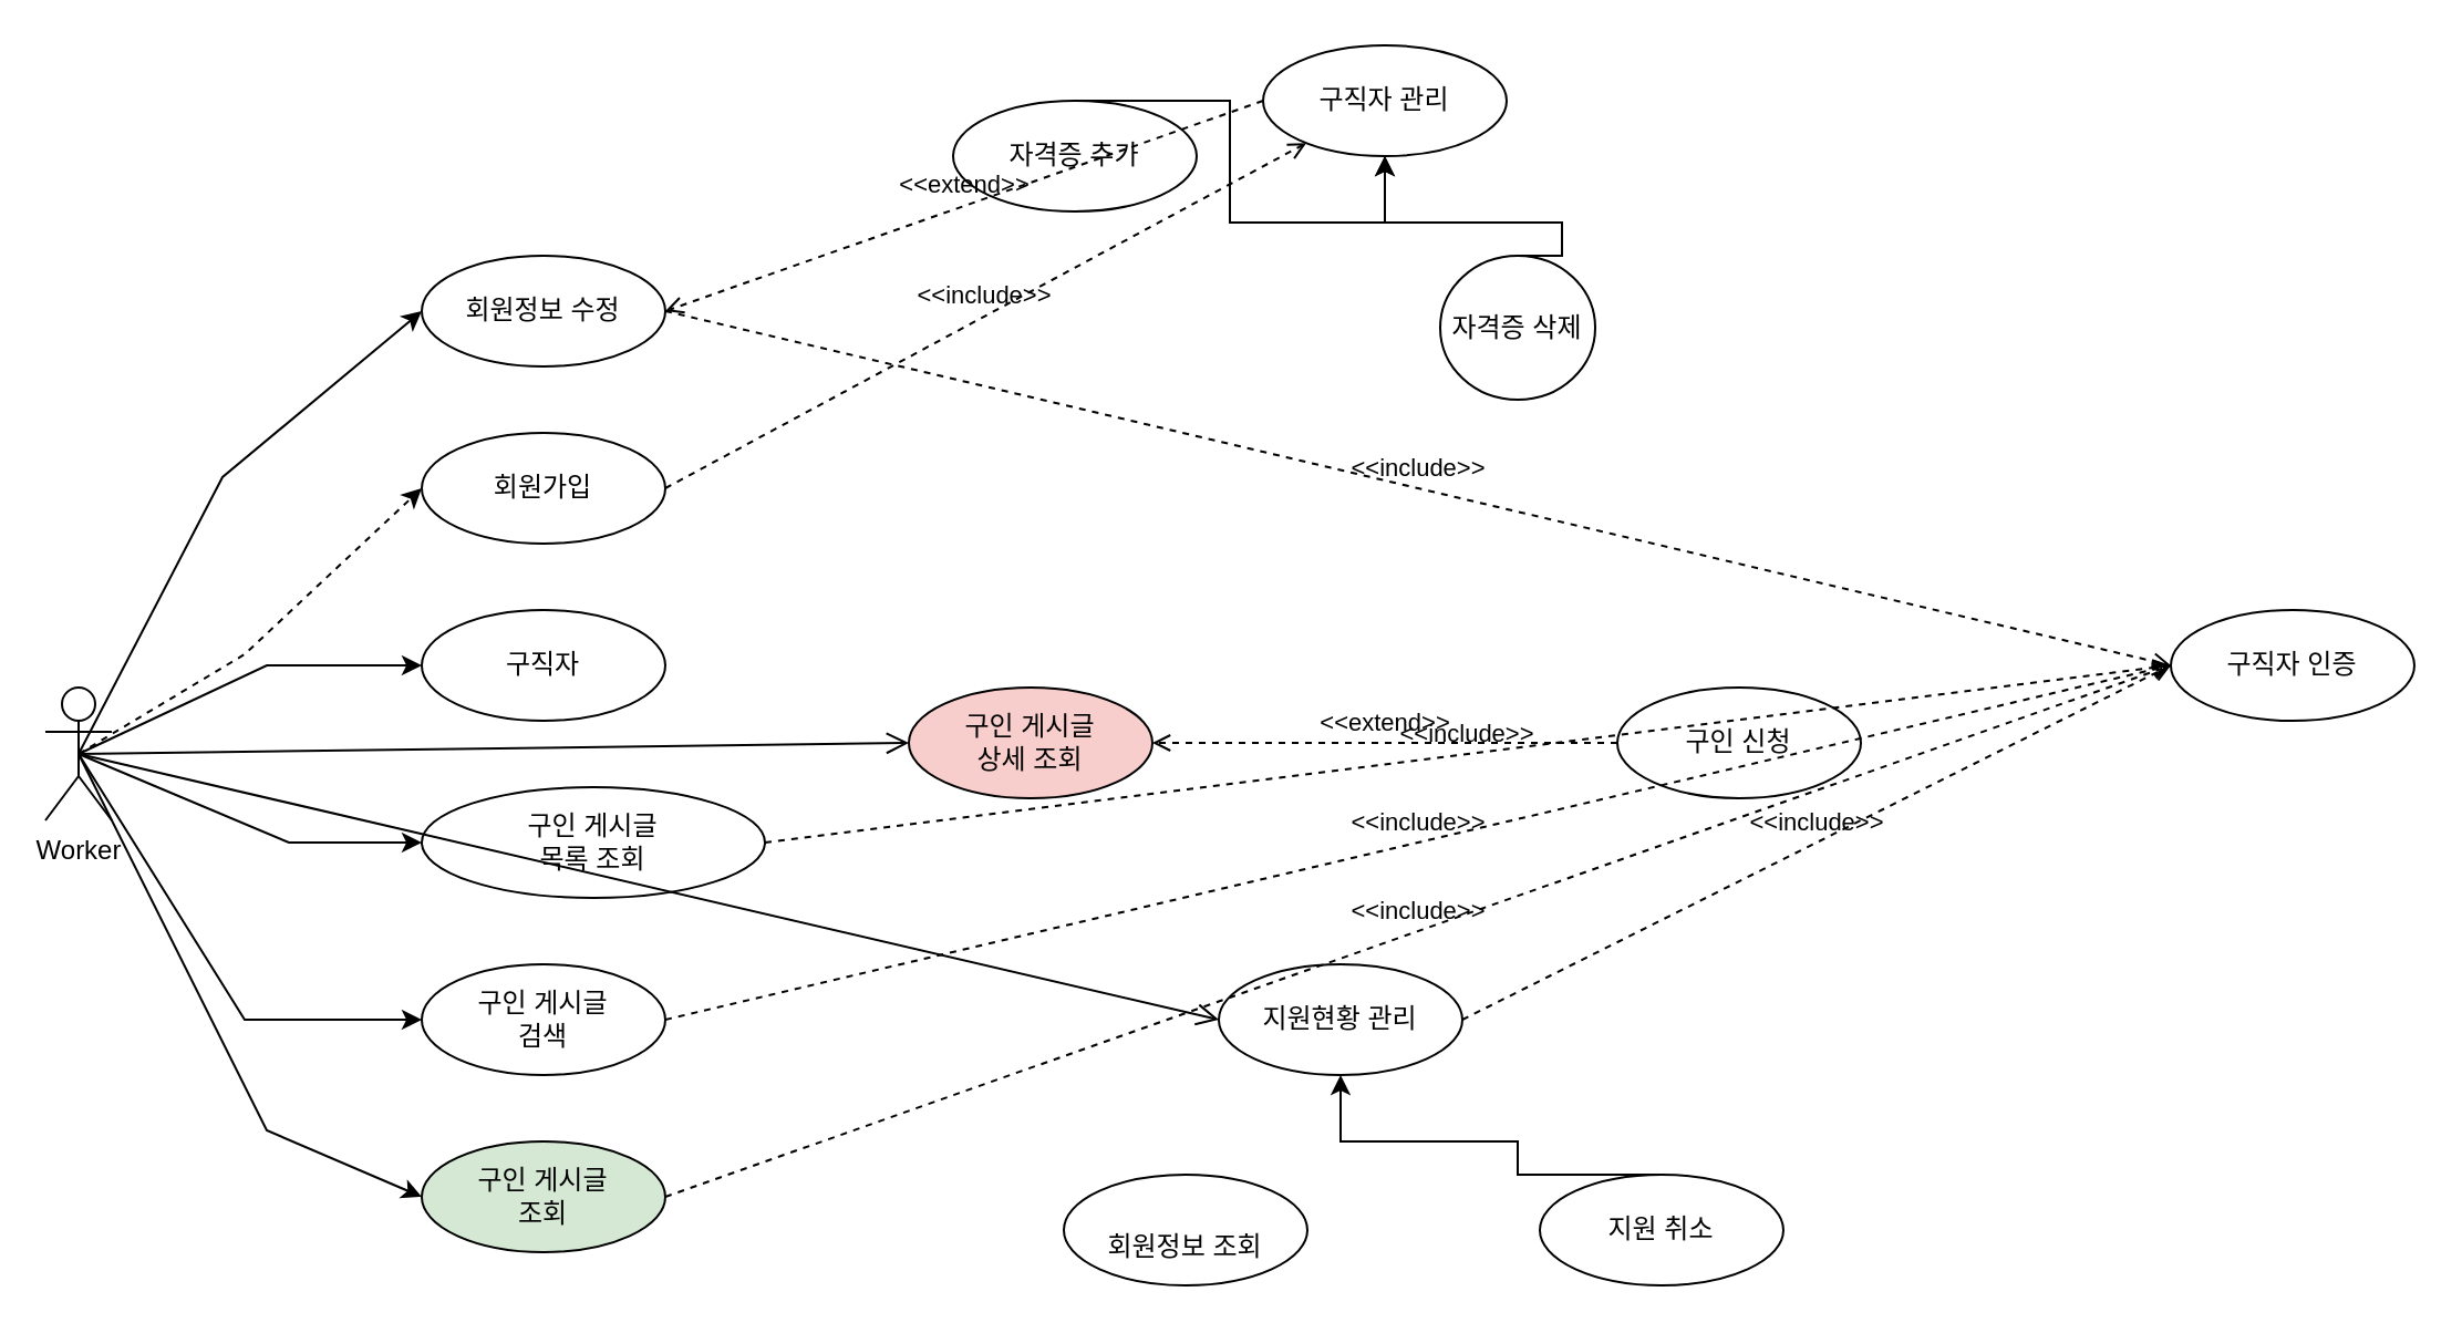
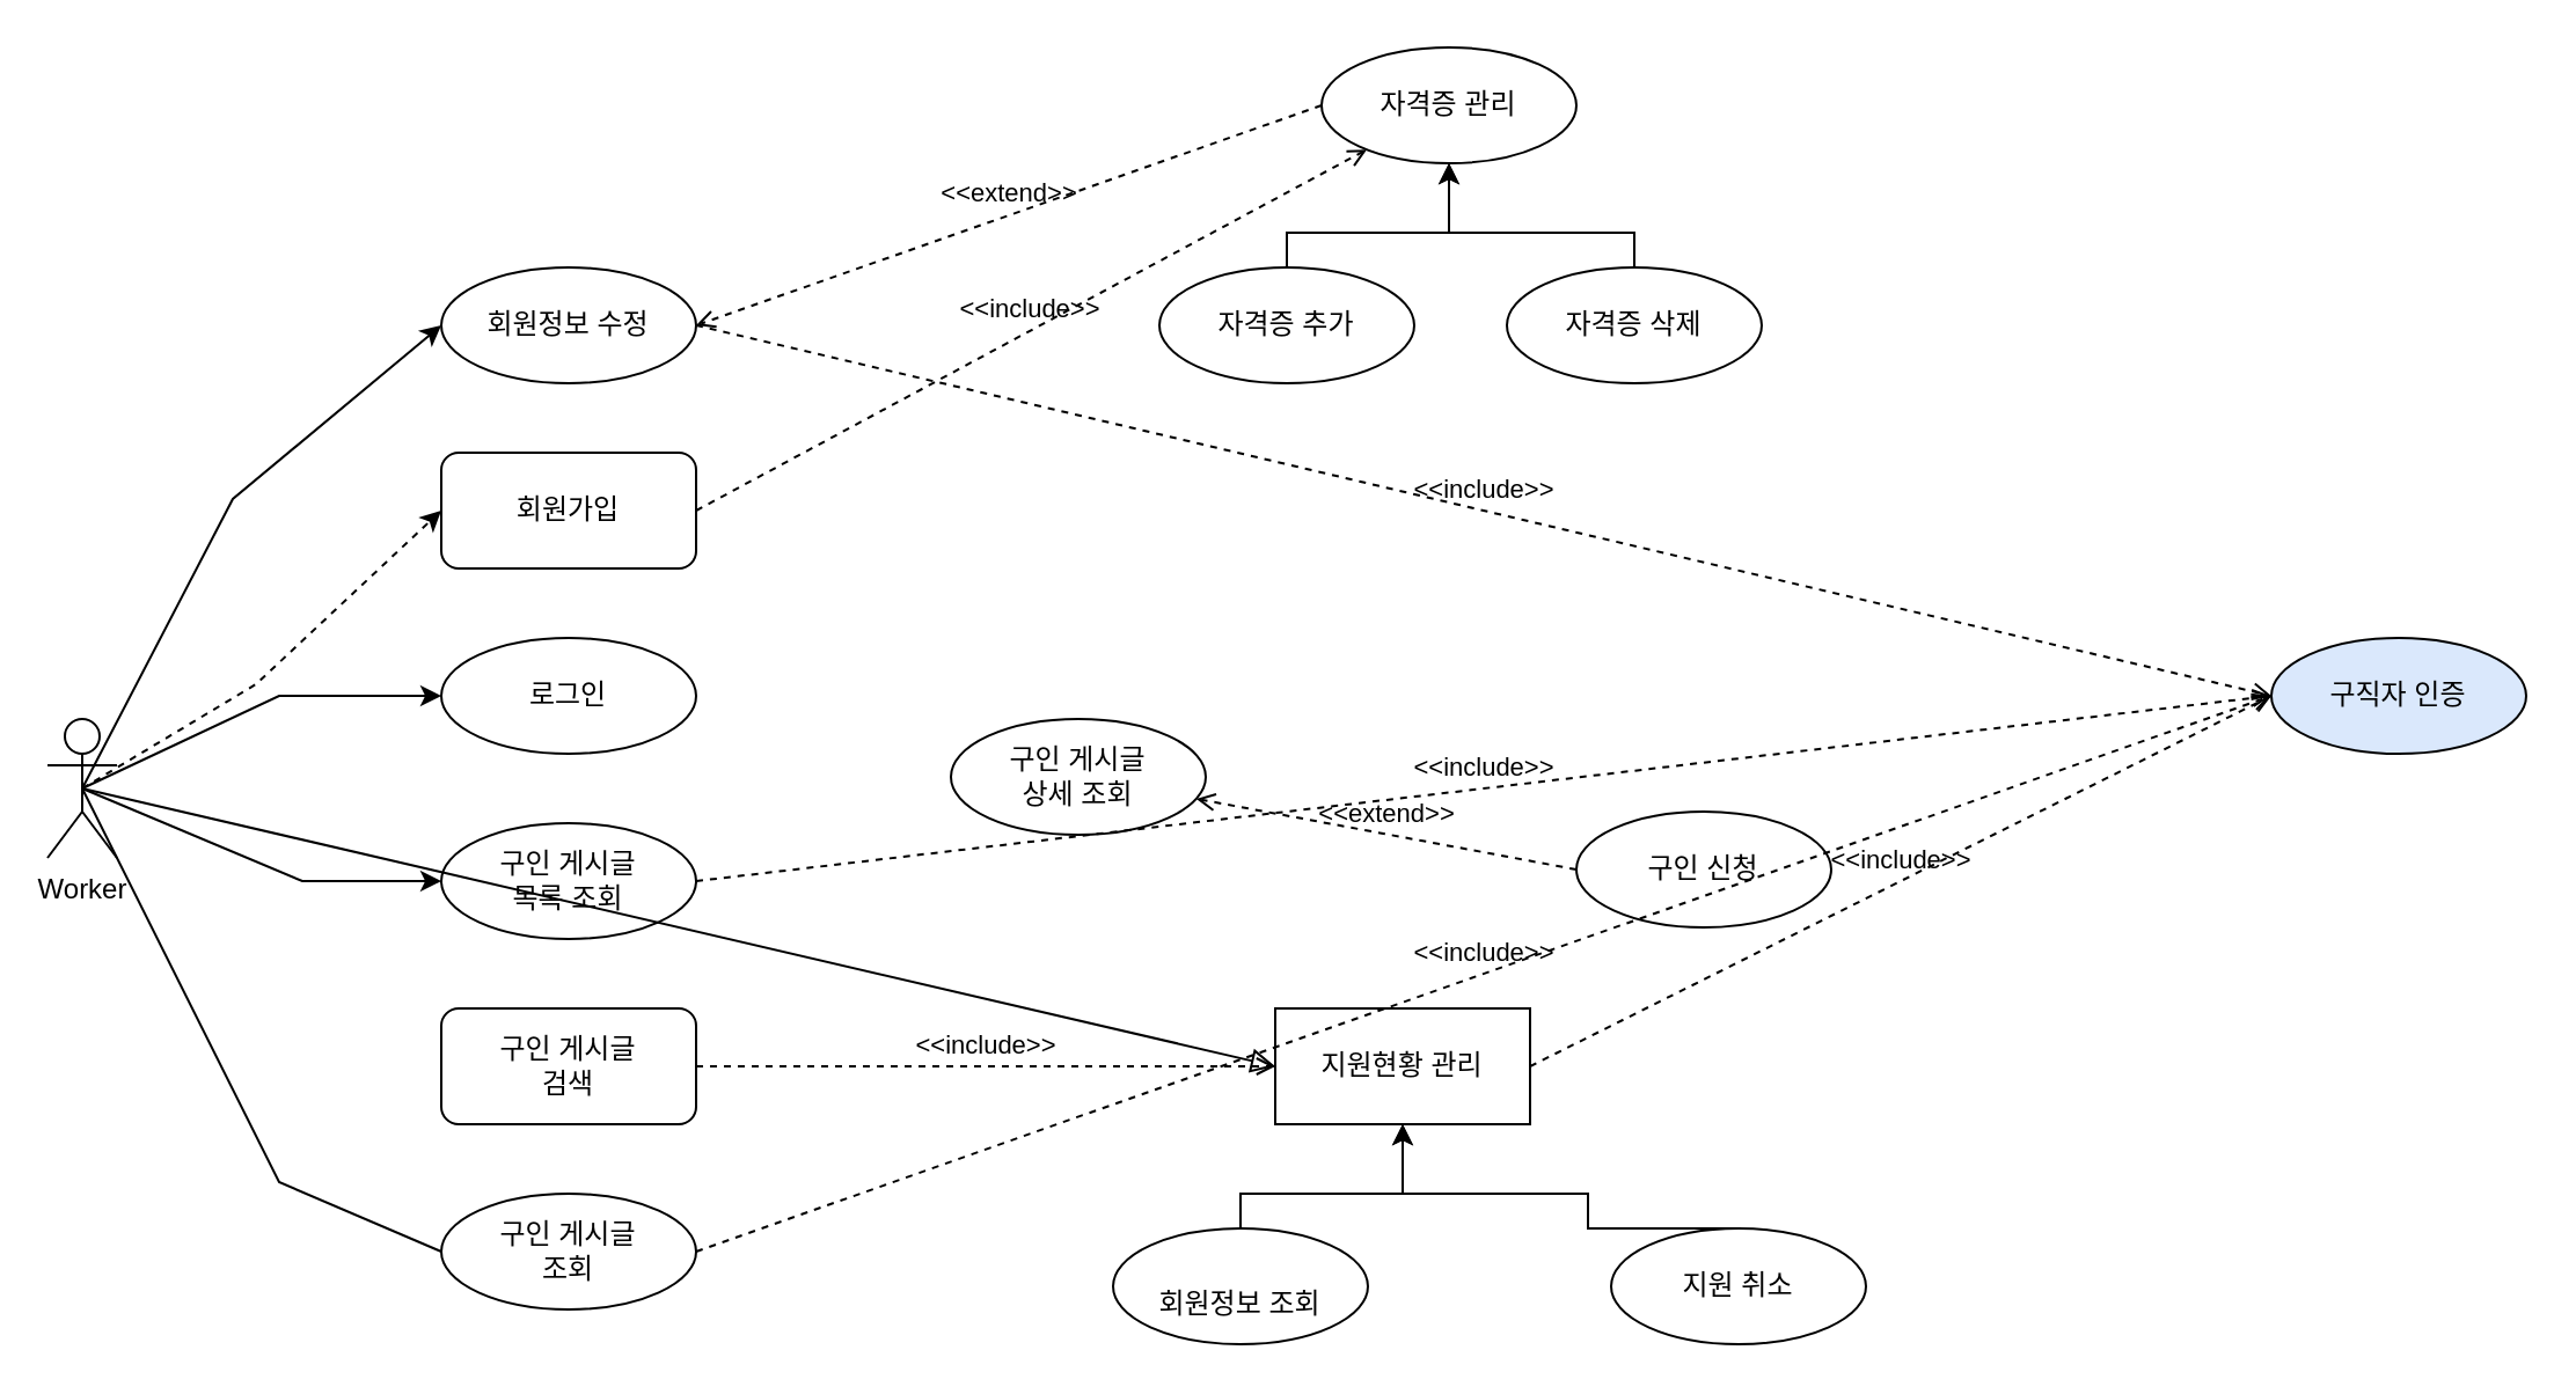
- <mxCell id="18" value="구직자 관리" style="ellipse;whiteSpace=wrap;html=1;" vertex="1" parent="1"><mxGeometry x="570" y="20" width="110" height="50" as="geometry" /></mxCell>
+ <mxCell id="18" value="자격증 관리" style="ellipse;whiteSpace=wrap;html=1;" vertex="1" parent="1"><mxGeometry x="570" y="20" width="110" height="50" as="geometry" /></mxCell>
- <mxCell id="16" value="자격증 추가" style="ellipse;whiteSpace=wrap;html=1;" vertex="1" parent="1"><mxGeometry x="430" y="45" width="110" height="50" as="geometry" /></mxCell>
+ <mxCell id="16" value="자격증 추가" style="ellipse;whiteSpace=wrap;html=1;" vertex="1" parent="1"><mxGeometry x="500" y="115" width="110" height="50" as="geometry" /></mxCell>
- <mxCell id="20" value="자격증 삭제" style="ellipse;whiteSpace=wrap;html=1;" vertex="1" parent="1"><mxGeometry x="650" y="115" width="70" height="65" as="geometry" /></mxCell>
+ <mxCell id="20" value="자격증 삭제" style="ellipse;whiteSpace=wrap;html=1;" vertex="1" parent="1"><mxGeometry x="650" y="115" width="110" height="50" as="geometry" /></mxCell>
- <mxCell id="4" value="회원가입" style="ellipse;whiteSpace=wrap;html=1;" vertex="1" parent="1"><mxGeometry x="190" y="195" width="110" height="50" as="geometry" /></mxCell>
+ <mxCell id="4" value="회원가입" style="whiteSpace=wrap;html=1;rounded=1;" vertex="1" parent="1"><mxGeometry x="190" y="195" width="110" height="50" as="geometry" /></mxCell>
- <mxCell id="5" value="구직자" style="ellipse;whiteSpace=wrap;html=1;" vertex="1" parent="1"><mxGeometry x="190" y="275" width="110" height="50" as="geometry" /></mxCell>
+ <mxCell id="5" value="로그인" style="ellipse;whiteSpace=wrap;html=1;" vertex="1" parent="1"><mxGeometry x="190" y="275" width="110" height="50" as="geometry" /></mxCell>
- <mxCell id="27" value="구직자 인증" style="ellipse;whiteSpace=wrap;html=1;" vertex="1" parent="1"><mxGeometry x="980" y="275" width="110" height="50" as="geometry" /></mxCell>
+ <mxCell id="27" value="구직자 인증" style="ellipse;whiteSpace=wrap;html=1;fillColor=#dae8fc;" vertex="1" parent="1"><mxGeometry x="980" y="275" width="110" height="50" as="geometry" /></mxCell>
- <mxCell id="19" value="구인 게시글&lt;br&gt;상세 조회" style="ellipse;whiteSpace=wrap;html=1;fillColor=#f8cecc;" vertex="1" parent="1"><mxGeometry x="410" y="310" width="110" height="50" as="geometry" /></mxCell>
+ <mxCell id="19" value="구인 게시글&lt;br&gt;상세 조회" style="ellipse;whiteSpace=wrap;html=1;" vertex="1" parent="1"><mxGeometry x="410" y="310" width="110" height="50" as="geometry" /></mxCell>
- <mxCell id="17" value="구인 신청" style="ellipse;whiteSpace=wrap;html=1;" vertex="1" parent="1"><mxGeometry x="730" y="310" width="110" height="50" as="geometry" /></mxCell>
+ <mxCell id="17" value="구인 신청" style="ellipse;whiteSpace=wrap;html=1;" vertex="1" parent="1"><mxGeometry x="680" y="350" width="110" height="50" as="geometry" /></mxCell>
- <mxCell id="29" value="" style="endArrow=open;startArrow=none;endFill=0;startFill=0;endSize=8;html=1;verticalAlign=bottom;labelBackgroundColor=none;strokeWidth=1;rounded=0;elbow=vertical;entryX=0;entryY=0.5;entryDx=0;entryDy=0;exitX=0.5;exitY=0.5;exitDx=0;exitDy=0;exitPerimeter=0;" edge="1" parent="1" source="2" target="19"><mxGeometry width="160" relative="1" as="geometry"><mxPoint x="190" y="290" as="sourcePoint" /><mxPoint x="350" y="290" as="targetPoint" /></mxGeometry></mxCell>
- <mxCell id="35" value="&amp;lt;&amp;lt;include&amp;gt;&amp;gt;" style="html=1;verticalAlign=bottom;labelBackgroundColor=none;endArrow=open;endFill=0;dashed=1;rounded=0;elbow=vertical;entryX=0;entryY=0.5;entryDx=0;entryDy=0;exitX=1;exitY=0.5;exitDx=0;exitDy=0;" edge="1" parent="1" source="7" target="27"><mxGeometry width="160" relative="1" as="geometry"><mxPoint x="330" y="250" as="sourcePoint" /><mxPoint x="1010" y="330" as="targetPoint" /></mxGeometry></mxCell>
+ <mxCell id="35" value="&amp;lt;&amp;lt;include&amp;gt;&amp;gt;" style="html=1;verticalAlign=bottom;labelBackgroundColor=none;endArrow=open;endFill=0;dashed=1;rounded=0;elbow=vertical;exitX=1;exitY=0.5;exitDx=0;exitDy=0;" edge="1" parent="1" source="7" target="24"><mxGeometry width="160" relative="1" as="geometry"><mxPoint x="330" y="250" as="sourcePoint" /><mxPoint x="1010" y="330" as="targetPoint" /></mxGeometry></mxCell>
- <mxCell id="6" value="구인 게시글&lt;br&gt;목록 조회" style="ellipse;whiteSpace=wrap;html=1;" vertex="1" parent="1"><mxGeometry x="190" y="355" width="155" height="50" as="geometry" /></mxCell>
+ <mxCell id="6" value="구인 게시글&lt;br&gt;목록 조회" style="ellipse;whiteSpace=wrap;html=1;" vertex="1" parent="1"><mxGeometry x="190" y="355" width="110" height="50" as="geometry" /></mxCell>
- <mxCell id="13" value="" style="endArrow=classic;html=1;rounded=0;entryX=0;entryY=0.5;entryDx=0;entryDy=0;exitX=0.5;exitY=0.5;exitDx=0;exitDy=0;exitPerimeter=0;" edge="1" parent="1" source="2" target="7"><mxGeometry width="50" height="50" relative="1" as="geometry"><mxPoint x="70" y="340" as="sourcePoint" /><mxPoint x="220" y="250" as="targetPoint" /><Array as="points"><mxPoint x="110" y="460" /></Array></mxGeometry></mxCell>
- <mxCell id="31" value="" style="endArrow=open;startArrow=none;endFill=0;startFill=0;endSize=8;html=1;verticalAlign=bottom;labelBackgroundColor=none;strokeWidth=1;rounded=0;elbow=vertical;entryX=0;entryY=0.5;entryDx=0;entryDy=0;exitX=0.5;exitY=0.5;exitDx=0;exitDy=0;exitPerimeter=0;" edge="1" parent="1" source="2" target="24"><mxGeometry width="160" relative="1" as="geometry"><mxPoint x="45" y="350" as="sourcePoint" /><mxPoint x="420" y="345" as="targetPoint" /></mxGeometry></mxCell>
+ <mxCell id="31" value="" style="endArrow=block;startArrow=none;endFill=0;startFill=0;endSize=8;html=1;verticalAlign=bottom;labelBackgroundColor=none;strokeWidth=1;rounded=0;elbow=vertical;entryX=0;entryY=0.5;entryDx=0;entryDy=0;exitX=0.5;exitY=0.5;exitDx=0;exitDy=0;exitPerimeter=0;" edge="1" parent="1" source="2" target="24"><mxGeometry width="160" relative="1" as="geometry"><mxPoint x="45" y="350" as="sourcePoint" /><mxPoint x="420" y="345" as="targetPoint" /></mxGeometry></mxCell>
- <mxCell id="7" value="구인 게시글&lt;br&gt;검색" style="ellipse;whiteSpace=wrap;html=1;" vertex="1" parent="1"><mxGeometry x="190" y="435" width="110" height="50" as="geometry" /></mxCell>
+ <mxCell id="7" value="구인 게시글&lt;br&gt;검색" style="whiteSpace=wrap;html=1;rounded=1;" vertex="1" parent="1"><mxGeometry x="190" y="435" width="110" height="50" as="geometry" /></mxCell>
- <mxCell id="24" value="지원현황 관리" style="ellipse;whiteSpace=wrap;html=1;" vertex="1" parent="1"><mxGeometry x="550" y="435" width="110" height="50" as="geometry" /></mxCell>
+ <mxCell id="24" value="지원현황 관리" style="whiteSpace=wrap;html=1;rounded=0;" vertex="1" parent="1"><mxGeometry x="550" y="435" width="110" height="50" as="geometry" /></mxCell>
+ <mxCell id="22" style="edgeStyle=orthogonalEdgeStyle;rounded=0;orthogonalLoop=1;jettySize=auto;html=1;exitX=0.5;exitY=0;exitDx=0;exitDy=0;entryX=0.5;entryY=1;entryDx=0;entryDy=0;elbow=vertical;" edge="1" parent="1" source="23" target="24"><mxGeometry relative="1" as="geometry"><Array as="points"><mxPoint x="535" y="515" /><mxPoint x="605" y="515" /></Array></mxGeometry></mxCell>
- <mxCell id="14" value="" style="endArrow=classic;html=1;rounded=0;entryX=0;entryY=0.5;entryDx=0;entryDy=0;exitX=0.5;exitY=0.5;exitDx=0;exitDy=0;exitPerimeter=0;" edge="1" parent="1" source="2" target="10"><mxGeometry width="50" height="50" relative="1" as="geometry"><mxPoint x="75" y="350" as="sourcePoint" /><mxPoint x="200" y="470" as="targetPoint" /><Array as="points"><mxPoint x="120" y="510" /></Array></mxGeometry></mxCell>
+ <mxCell id="14" value="" style="endArrow=none;html=1;rounded=0;entryX=0;entryY=0.5;entryDx=0;entryDy=0;exitX=0.5;exitY=0.5;exitDx=0;exitDy=0;exitPerimeter=0;" edge="1" parent="1" source="2" target="10"><mxGeometry width="50" height="50" relative="1" as="geometry"><mxPoint x="75" y="350" as="sourcePoint" /><mxPoint x="200" y="470" as="targetPoint" /><Array as="points"><mxPoint x="120" y="510" /></Array></mxGeometry></mxCell>
- <mxCell id="10" value="구인 게시글&lt;br&gt;조회" style="ellipse;whiteSpace=wrap;html=1;fillColor=#d5e8d4;" vertex="1" parent="1"><mxGeometry x="190" y="515" width="110" height="50" as="geometry" /></mxCell>
+ <mxCell id="10" value="구인 게시글&lt;br&gt;조회" style="ellipse;whiteSpace=wrap;html=1;" vertex="1" parent="1"><mxGeometry x="190" y="515" width="110" height="50" as="geometry" /></mxCell>
